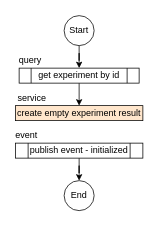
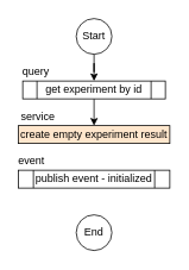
- <mxCell id="9" style="edgeStyle=orthogonalEdgeStyle;rounded=0;orthogonalLoop=1;jettySize=auto;html=1;entryX=0.5;entryY=0;entryDx=0;entryDy=0;" edge="1" parent="1" source="10" target="12"><mxGeometry relative="1" as="geometry" /></mxCell>
